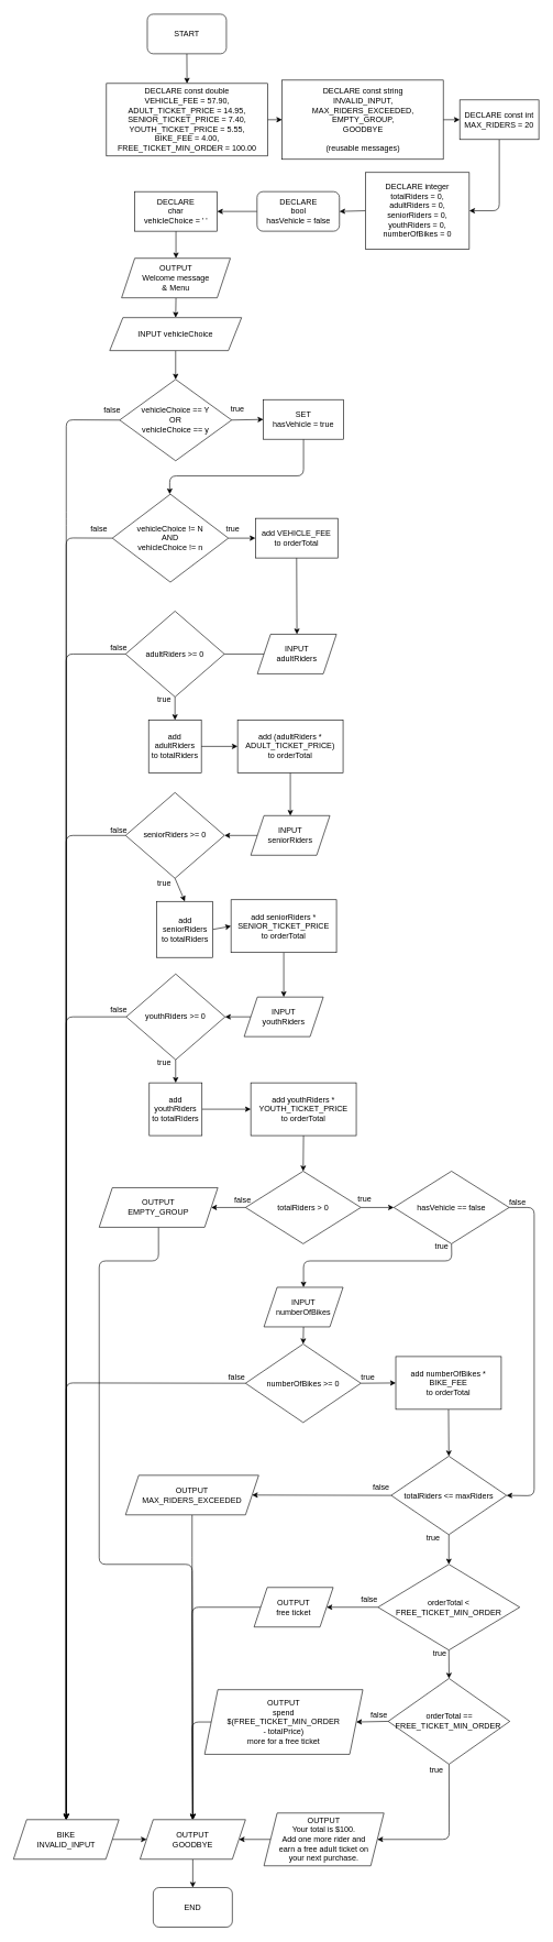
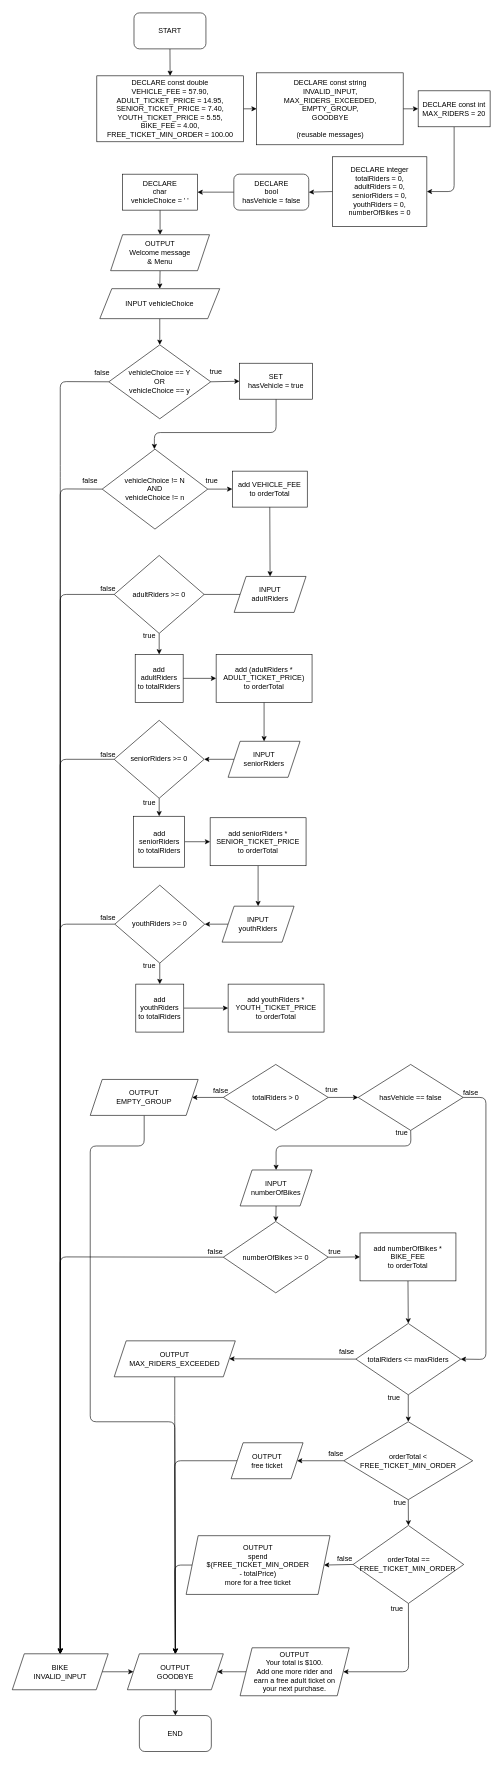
- <mxCell id="19" value="add seniorRiders&lt;br&gt;to totalRiders" style="whiteSpace=wrap;html=1;aspect=fixed;" parent="1" vertex="1"><mxGeometry x="237.5" y="1365" width="85" height="85" as="geometry" /></mxCell>
+ <mxCell id="19" value="add seniorRiders&lt;br&gt;to totalRiders" style="whiteSpace=wrap;html=1;aspect=fixed;" parent="1" vertex="1"><mxGeometry x="222.5" y="1360" width="85" height="85" as="geometry" /></mxCell>
- <mxCell id="36" style="edgeStyle=none;html=1;exitX=0.5;exitY=1;exitDx=0;exitDy=0;entryX=0.5;entryY=0;entryDx=0;entryDy=0;" edge="1" parent="1" source="37" target="84"><mxGeometry relative="1" as="geometry" /></mxCell>
